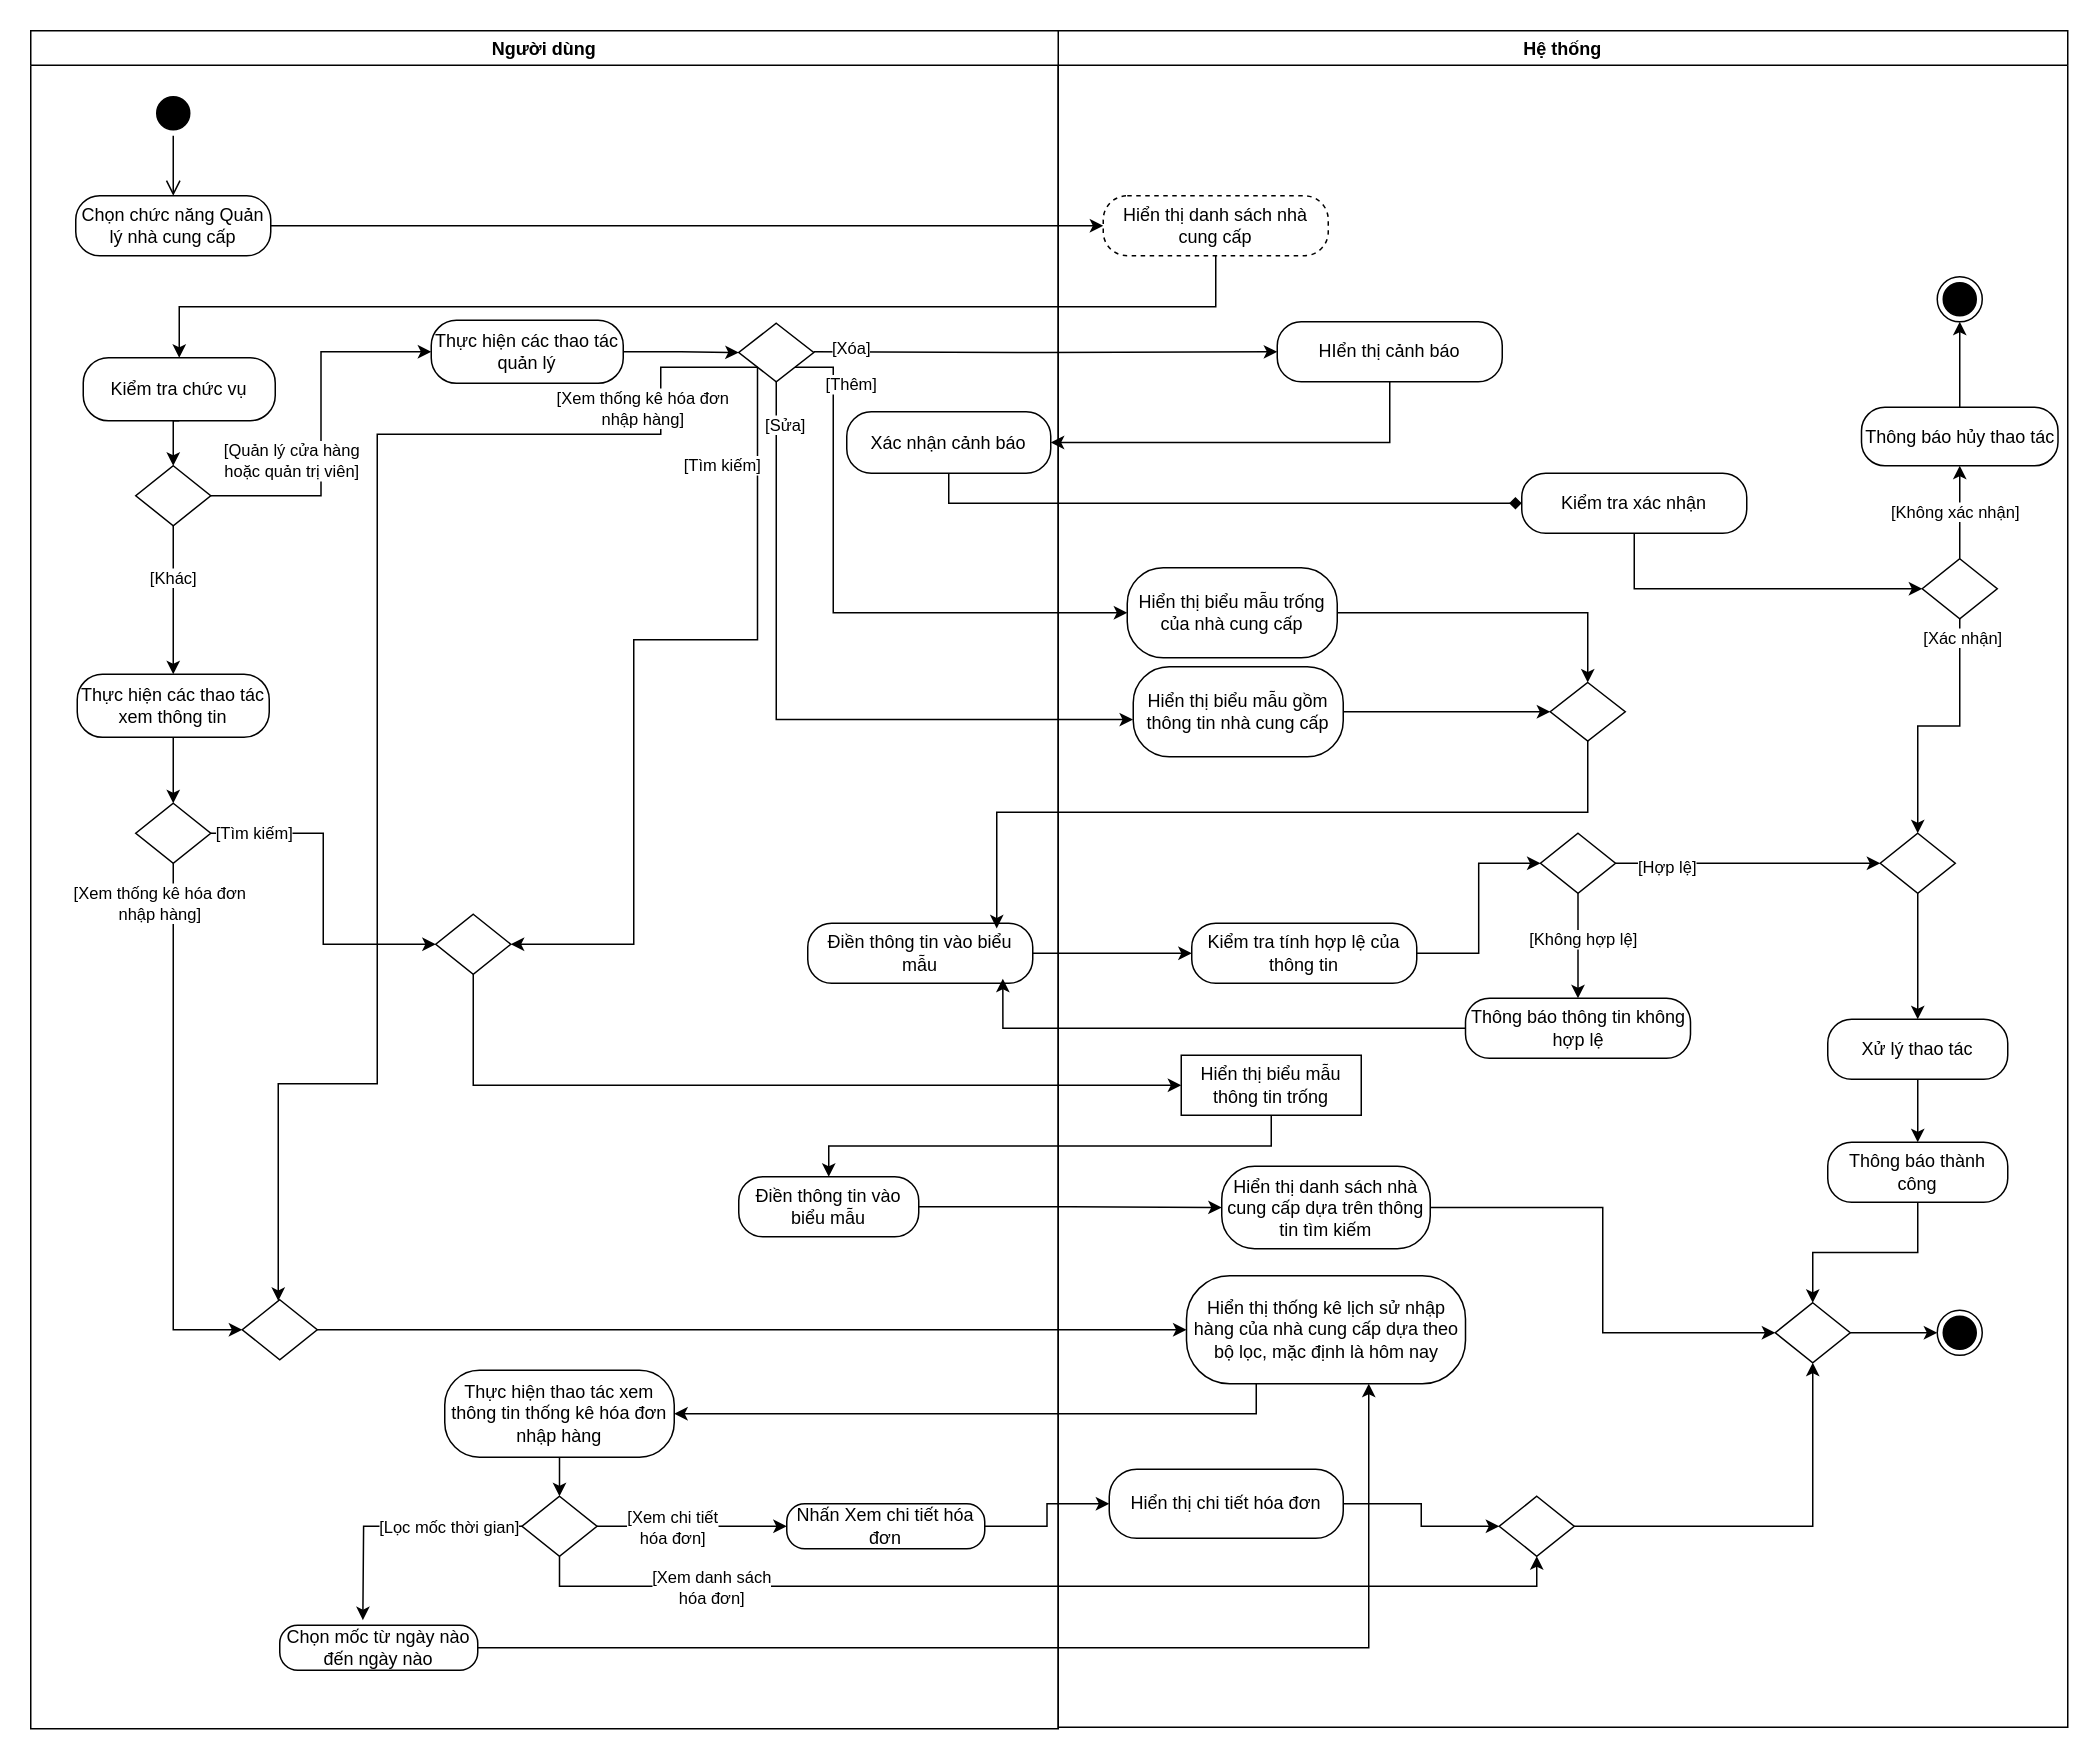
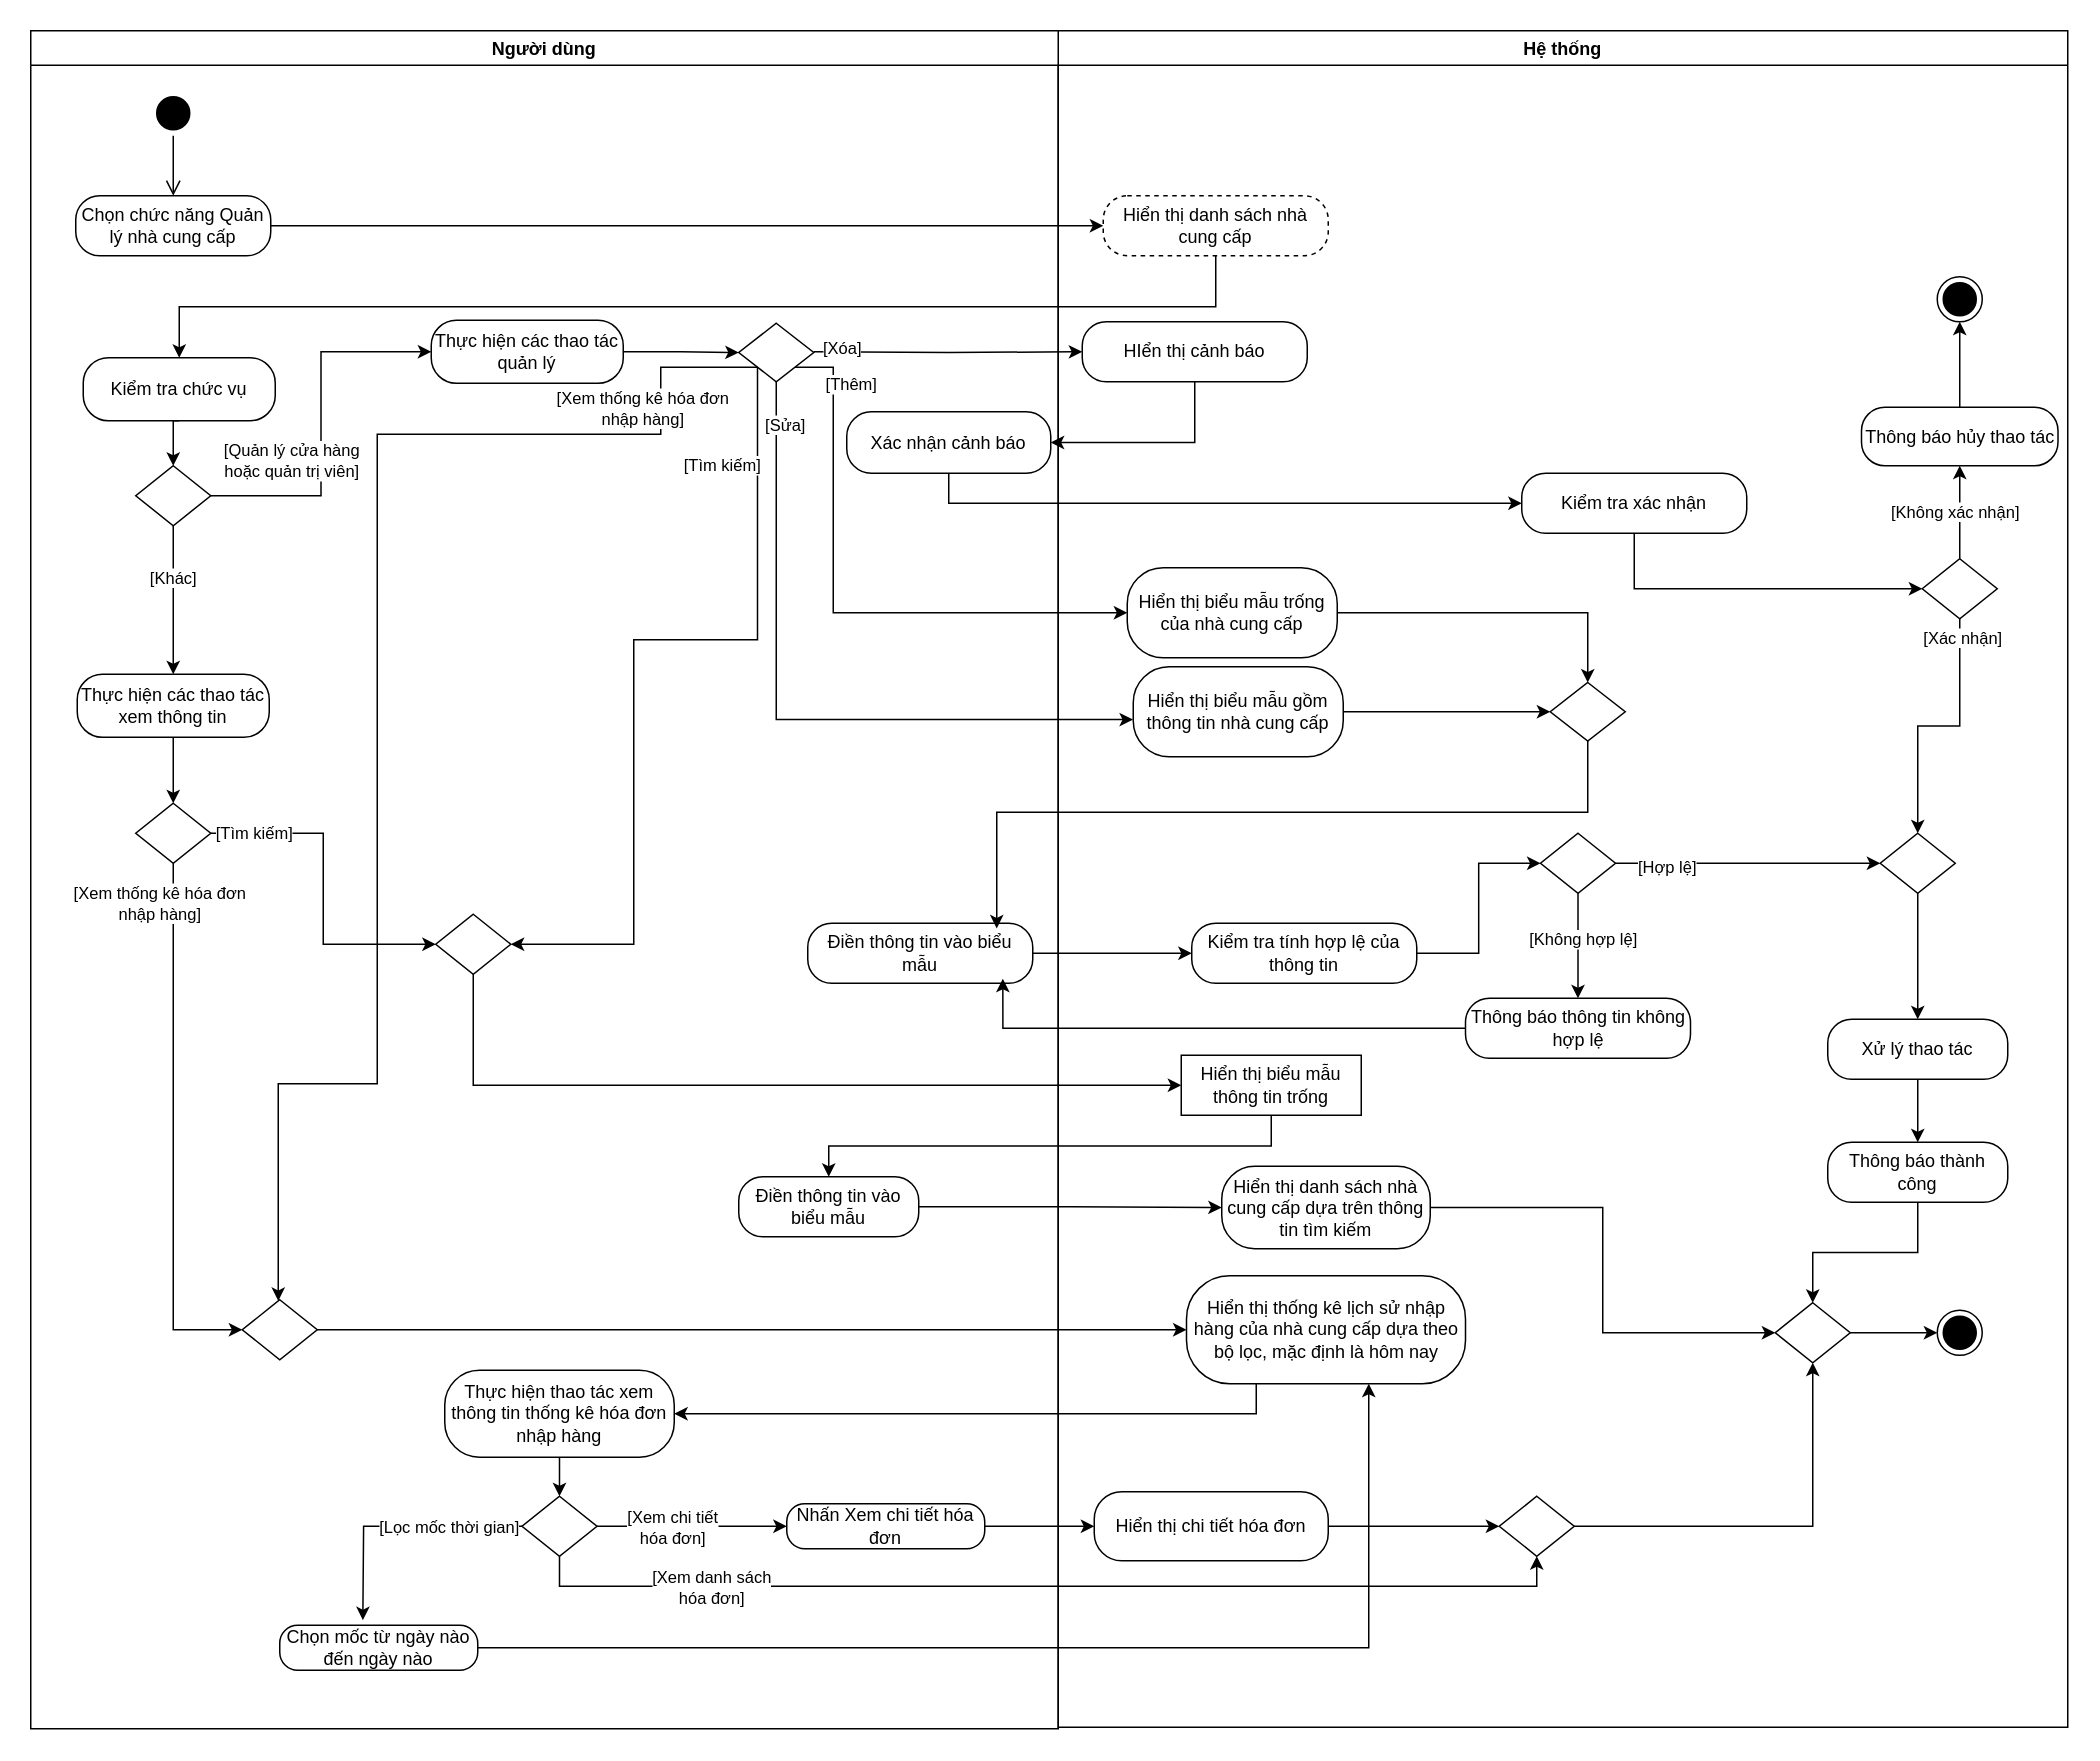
- <mxCell id="101" value="HIển thị cảnh báo" style="rounded=1;whiteSpace=wrap;html=1;arcSize=40;fontColor=#000000;fillColor=#FFFFFF;strokeColor=#000000;" vertex="1" parent="1"><mxGeometry x="851" y="214" width="150" height="40" as="geometry" /></mxCell>
+ <mxCell id="101" value="HIển thị cảnh báo" style="rounded=1;whiteSpace=wrap;html=1;arcSize=40;fontColor=#000000;fillColor=#FFFFFF;strokeColor=#000000;" vertex="1" parent="1"><mxGeometry x="721" y="214" width="150" height="40" as="geometry" /></mxCell>
- <mxCell id="104" style="edgeStyle=orthogonalEdgeStyle;rounded=0;orthogonalLoop=1;jettySize=auto;html=1;exitX=0.5;exitY=1;exitDx=0;exitDy=0;endArrow=diamond;" edge="1" parent="1" source="75" target="42"><mxGeometry relative="1" as="geometry" /></mxCell>
+ <mxCell id="104" style="edgeStyle=orthogonalEdgeStyle;rounded=0;orthogonalLoop=1;jettySize=auto;html=1;exitX=0.5;exitY=1;exitDx=0;exitDy=0;" edge="1" parent="1" source="75" target="42"><mxGeometry relative="1" as="geometry" /></mxCell>
- <mxCell id="26" value="Hiển thị chi tiết hóa đơn" style="rounded=1;whiteSpace=wrap;html=1;arcSize=40;fontColor=#000000;fillColor=#FFFFFF;strokeColor=#000000;" vertex="1" parent="2"><mxGeometry x="34" y="959" width="156" height="46" as="geometry" /></mxCell>
+ <mxCell id="26" value="Hiển thị chi tiết hóa đơn" style="rounded=1;whiteSpace=wrap;html=1;arcSize=40;fontColor=#000000;fillColor=#FFFFFF;strokeColor=#000000;" vertex="1" parent="2"><mxGeometry x="24" y="974" width="156" height="46" as="geometry" /></mxCell>
